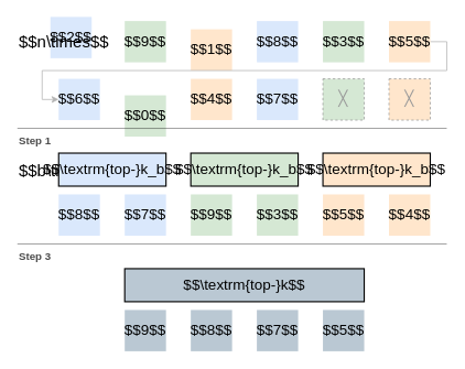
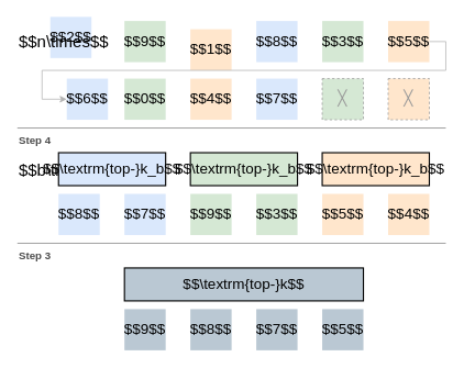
- <mxCell id="18" value="$$6$$" style="rounded=0;whiteSpace=wrap;html=1;fillColor=#dae8fc;strokeColor=none;fontSize=18;" vertex="1" parent="1"><mxGeometry x="70" y="95" width="50" height="50" as="geometry" /></mxCell>
+ <mxCell id="18" value="$$6$$" style="rounded=0;whiteSpace=wrap;html=1;fillColor=#dae8fc;strokeColor=none;fontSize=18;" vertex="1" parent="1"><mxGeometry x="80" y="95" width="50" height="50" as="geometry" /></mxCell>
- <mxCell id="4" value="$$0$$" style="rounded=0;whiteSpace=wrap;html=1;fillColor=#d5e8d4;strokeColor=none;fontSize=18;" vertex="1" parent="1"><mxGeometry x="150" y="115" width="50" height="50" as="geometry" /></mxCell>
+ <mxCell id="4" value="$$0$$" style="rounded=0;whiteSpace=wrap;html=1;fillColor=#d5e8d4;strokeColor=none;fontSize=18;" vertex="1" parent="1"><mxGeometry x="150" y="95" width="50" height="50" as="geometry" /></mxCell>
- <mxCell id="30" value="Step 1" style="text;html=1;align=left;verticalAlign=middle;whiteSpace=wrap;rounded=0;fontStyle=1;fontSize=13;fontColor=#4D4D4D;" vertex="1" parent="1"><mxGeometry x="20" y="155" width="60" height="30" as="geometry" /></mxCell>
+ <mxCell id="30" value="Step 4" style="text;html=1;align=left;verticalAlign=middle;whiteSpace=wrap;rounded=0;fontStyle=1;fontSize=13;fontColor=#4D4D4D;" vertex="1" parent="1"><mxGeometry x="20" y="155" width="60" height="30" as="geometry" /></mxCell>
